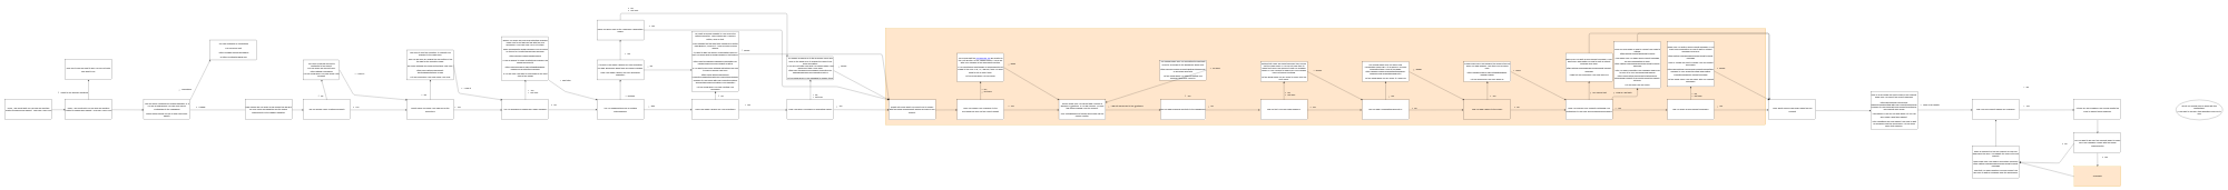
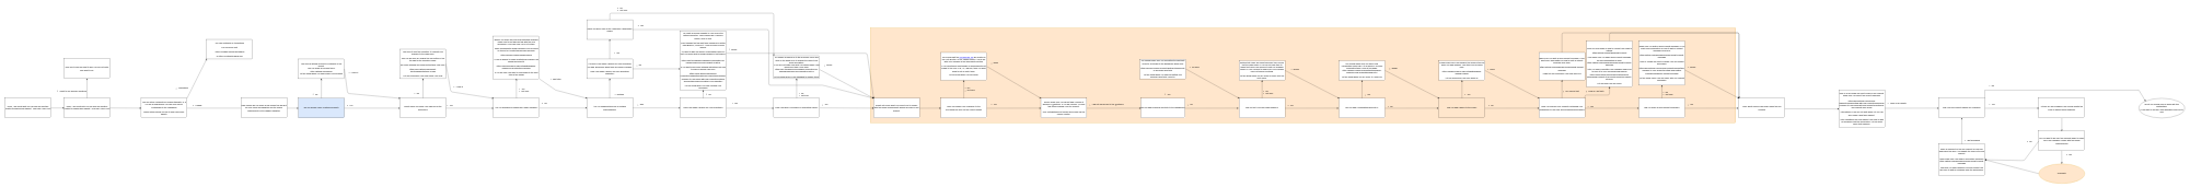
- <mxCell id="15" value="You need a GitHub account to contribute to the project.&lt;br&gt;You can make an account here:&lt;br&gt;https://github.com/signup&lt;br&gt;Let me know when you have made your account!" style="rounded=0;whiteSpace=wrap;html=1;" parent="1" vertex="1"><mxGeometry x="1810" y="360" width="215" height="120" as="geometry" /></mxCell>
+ <mxCell id="15" value="You need a GitHub account to contribute to the project.&lt;br&gt;You can make an account here:&lt;br&gt;https://github.com/signup&lt;br&gt;Let me know when you have made your account!" style="rounded=0;whiteSpace=wrap;html=1;" parent="1" vertex="1"><mxGeometry x="1810" y="360" width="280" height="120" as="geometry" /></mxCell>
+ <mxCell id="119" value="" style="endArrow=classic;html=1;rounded=0;exitX=1;exitY=0;exitDx=0;exitDy=0;entryX=0;entryY=0;entryDx=0;entryDy=0;" parent="1" source="99" target="104" edge="1"><mxGeometry width="50" height="50" relative="1" as="geometry"><mxPoint x="12470" y="790" as="sourcePoint" /><mxPoint x="12520" y="740" as="targetPoint" /><Array as="points"><mxPoint x="12100" y="550" /><mxPoint x="13040" y="550" /></Array></mxGeometry></mxCell>
- <mxCell id="71" value="" style="endArrow=classic;html=1;exitX=1;exitY=0.5;exitDx=0;exitDy=0;" parent="1" source="68" target="69" edge="1"><mxGeometry width="50" height="50" relative="1" as="geometry"><mxPoint x="6620" y="430.45" as="sourcePoint" /><mxPoint x="6946.08" y="430" as="targetPoint" /></mxGeometry></mxCell>
+ <mxCell id="71" value="" style="endArrow=classic;html=1;exitX=1;exitY=0.5;exitDx=0;exitDy=0;entryX=0;entryY=0;entryDx=0;entryDy=0;" parent="1" source="68" target="73" edge="1"><mxGeometry width="50" height="50" relative="1" as="geometry"><mxPoint x="6620" y="430.45" as="sourcePoint" /><mxPoint x="6946.08" y="430" as="targetPoint" /></mxGeometry></mxCell>
- <mxCell id="13" value="Do you already have a GitHub account?" style="rounded=0;whiteSpace=wrap;html=1;" parent="1" vertex="1"><mxGeometry x="1810" y="600" width="280" height="120" as="geometry" /></mxCell>
+ <mxCell id="13" value="Do you already have a GitHub account?" style="rounded=0;whiteSpace=wrap;html=1;fillColor=#dae8fc;" parent="1" vertex="1"><mxGeometry x="1810" y="600" width="280" height="120" as="geometry" /></mxCell>
+ <mxCell id="109" value="&lt;div style=&quot;text-align: left&quot;&gt;&lt;ul&gt;&lt;li&gt;I got Feedback&lt;/li&gt;&lt;/ul&gt;&lt;/div&gt;" style="text;html=1;align=center;verticalAlign=middle;resizable=0;points=[];autosize=1;" parent="1" vertex="1"><mxGeometry x="11940" y="830" width="140" height="50" as="geometry" /></mxCell>
- <mxCell id="106" value="(checklist)" style="rounded=0;whiteSpace=wrap;html=1;fillColor=#ffe6cc;strokeColor=#d79b00;" parent="1" vertex="1"><mxGeometry x="12430" y="1000" width="280" height="120" as="geometry" /></mxCell>
+ <mxCell id="106" value="(checklist)" style="ellipse;whiteSpace=wrap;html=1;fillColor=#ffe6cc;strokeColor=#d79b00;" parent="1" vertex="1"><mxGeometry x="12430" y="1000" width="280" height="120" as="geometry" /></mxCell>
